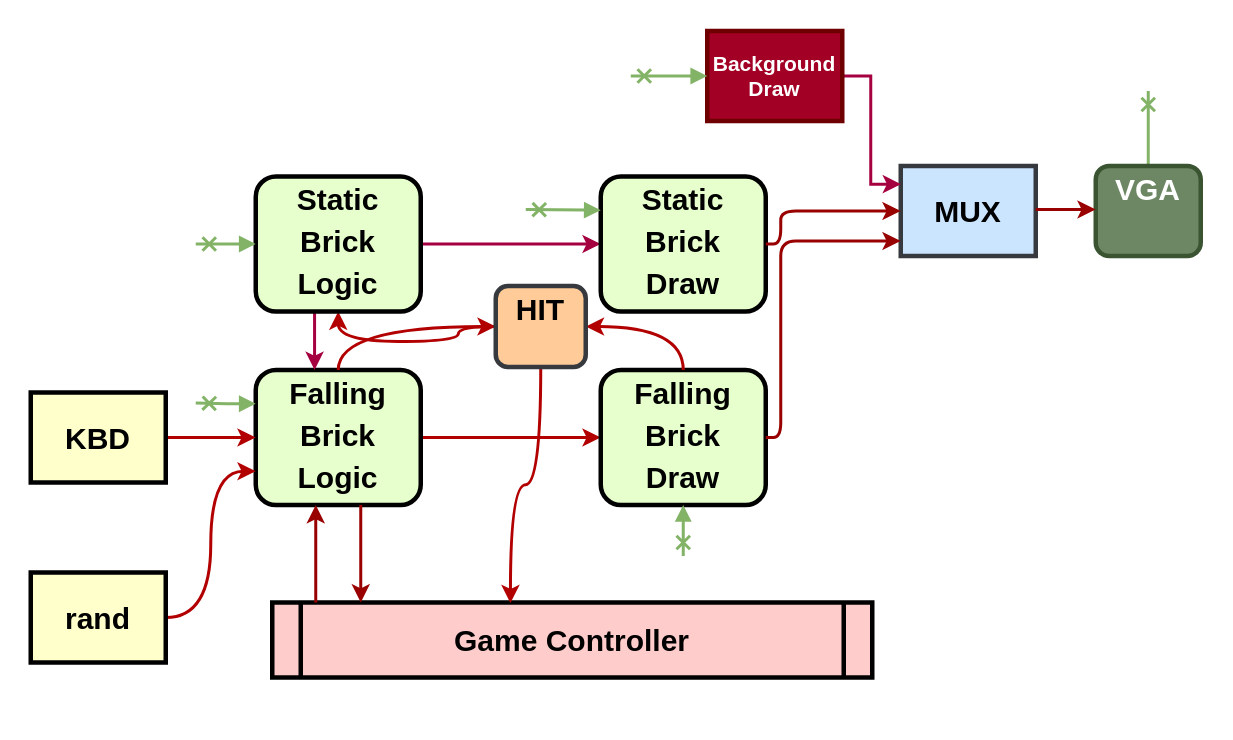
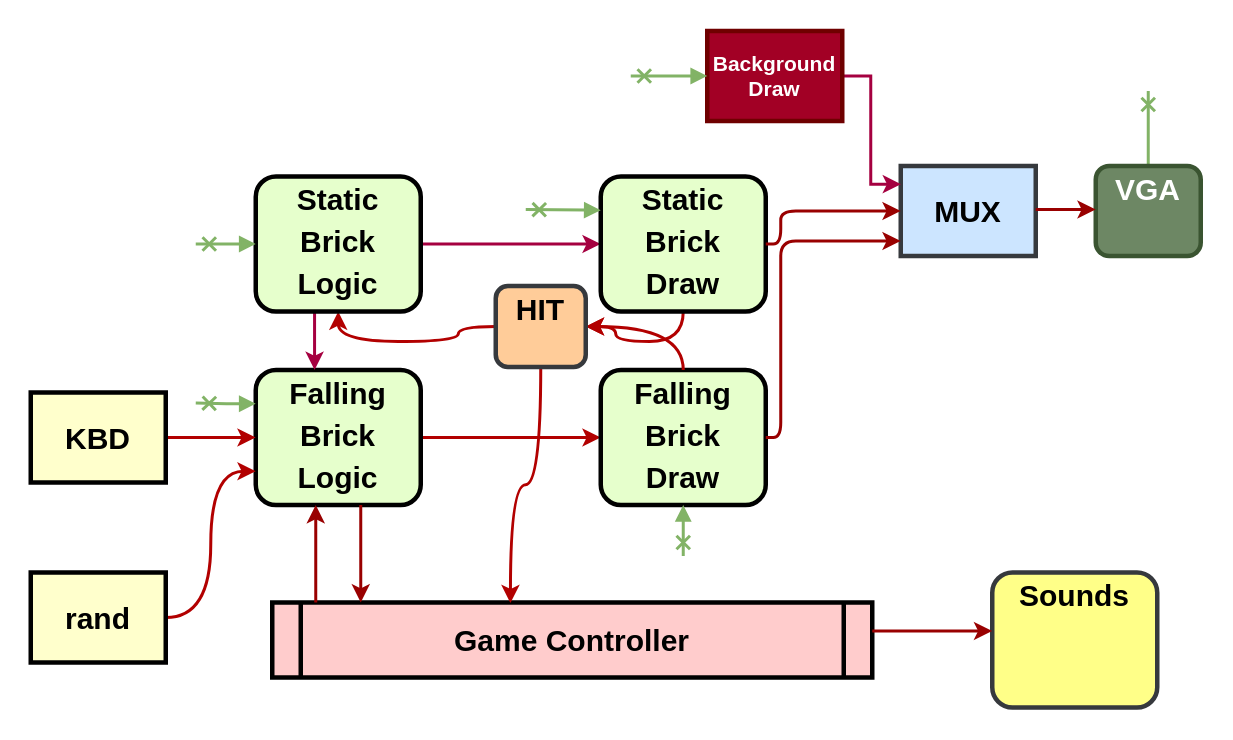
- <mxCell id="10" style="edgeStyle=orthogonalEdgeStyle;curved=1;rounded=0;orthogonalLoop=1;jettySize=auto;html=1;startArrow=classic;startFill=1;endArrow=none;endFill=0;strokeWidth=2;fillColor=#e51400;strokeColor=#B20000;" edge="1" parent="1" source="13" target="3"><mxGeometry relative="1" as="geometry" /></mxCell>
+ <mxCell id="10" style="edgeStyle=orthogonalEdgeStyle;curved=1;rounded=0;orthogonalLoop=1;jettySize=auto;html=1;entryX=0.5;entryY=1;entryDx=0;entryDy=0;startArrow=classic;startFill=1;endArrow=none;endFill=0;strokeWidth=2;fillColor=#e51400;strokeColor=#B20000;" edge="1" parent="1" source="13" target="29"><mxGeometry relative="1" as="geometry" /></mxCell>
+ <mxCell id="20" value="" style="edgeStyle=elbowEdgeStyle;elbow=vertical;strokeColor=#990000;strokeWidth=2" parent="1" source="6" target="8" edge="1"><mxGeometry width="100" height="100" relative="1" as="geometry"><mxPoint x="480" y="510" as="sourcePoint" /><mxPoint x="580" y="410" as="targetPoint" /><Array as="points"><mxPoint x="630" y="420" /></Array></mxGeometry></mxCell>
+ <mxCell id="8" value="&lt;p style=&quot;margin: 4px 0px 0px ; text-align: center ; font-size: 20px&quot;&gt;&lt;font style=&quot;font-size: 20px&quot;&gt;Sounds&lt;/font&gt;&lt;/p&gt;" style="verticalAlign=middle;align=center;overflow=fill;fontSize=12;fontFamily=Helvetica;html=1;rounded=1;fontStyle=1;strokeWidth=3;fillColor=#ffff88;strokeColor=#36393d;" parent="1" vertex="1"><mxGeometry x="661" y="381" width="110" height="90" as="geometry" /></mxCell>
